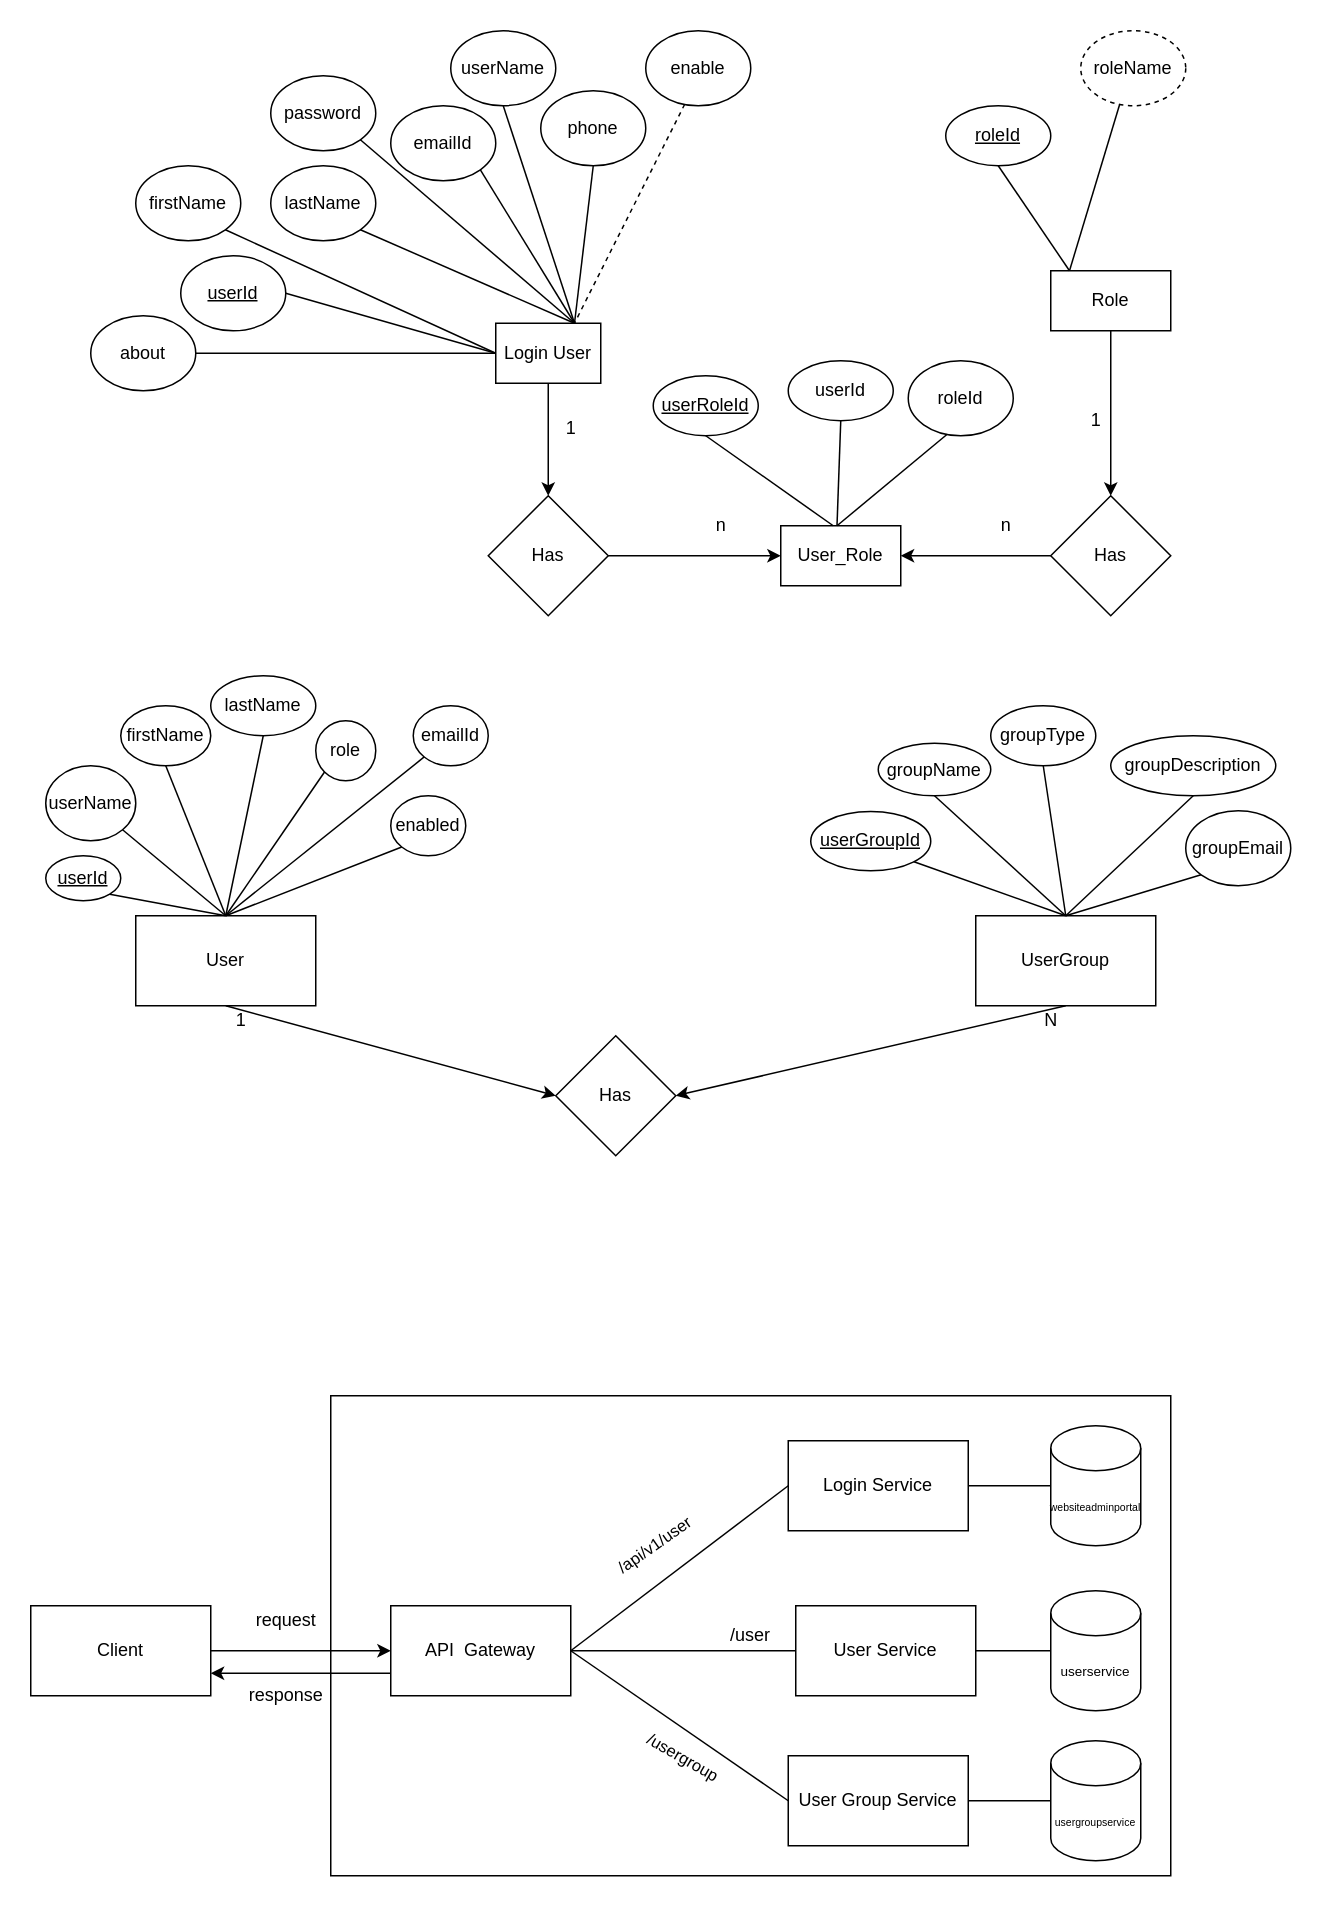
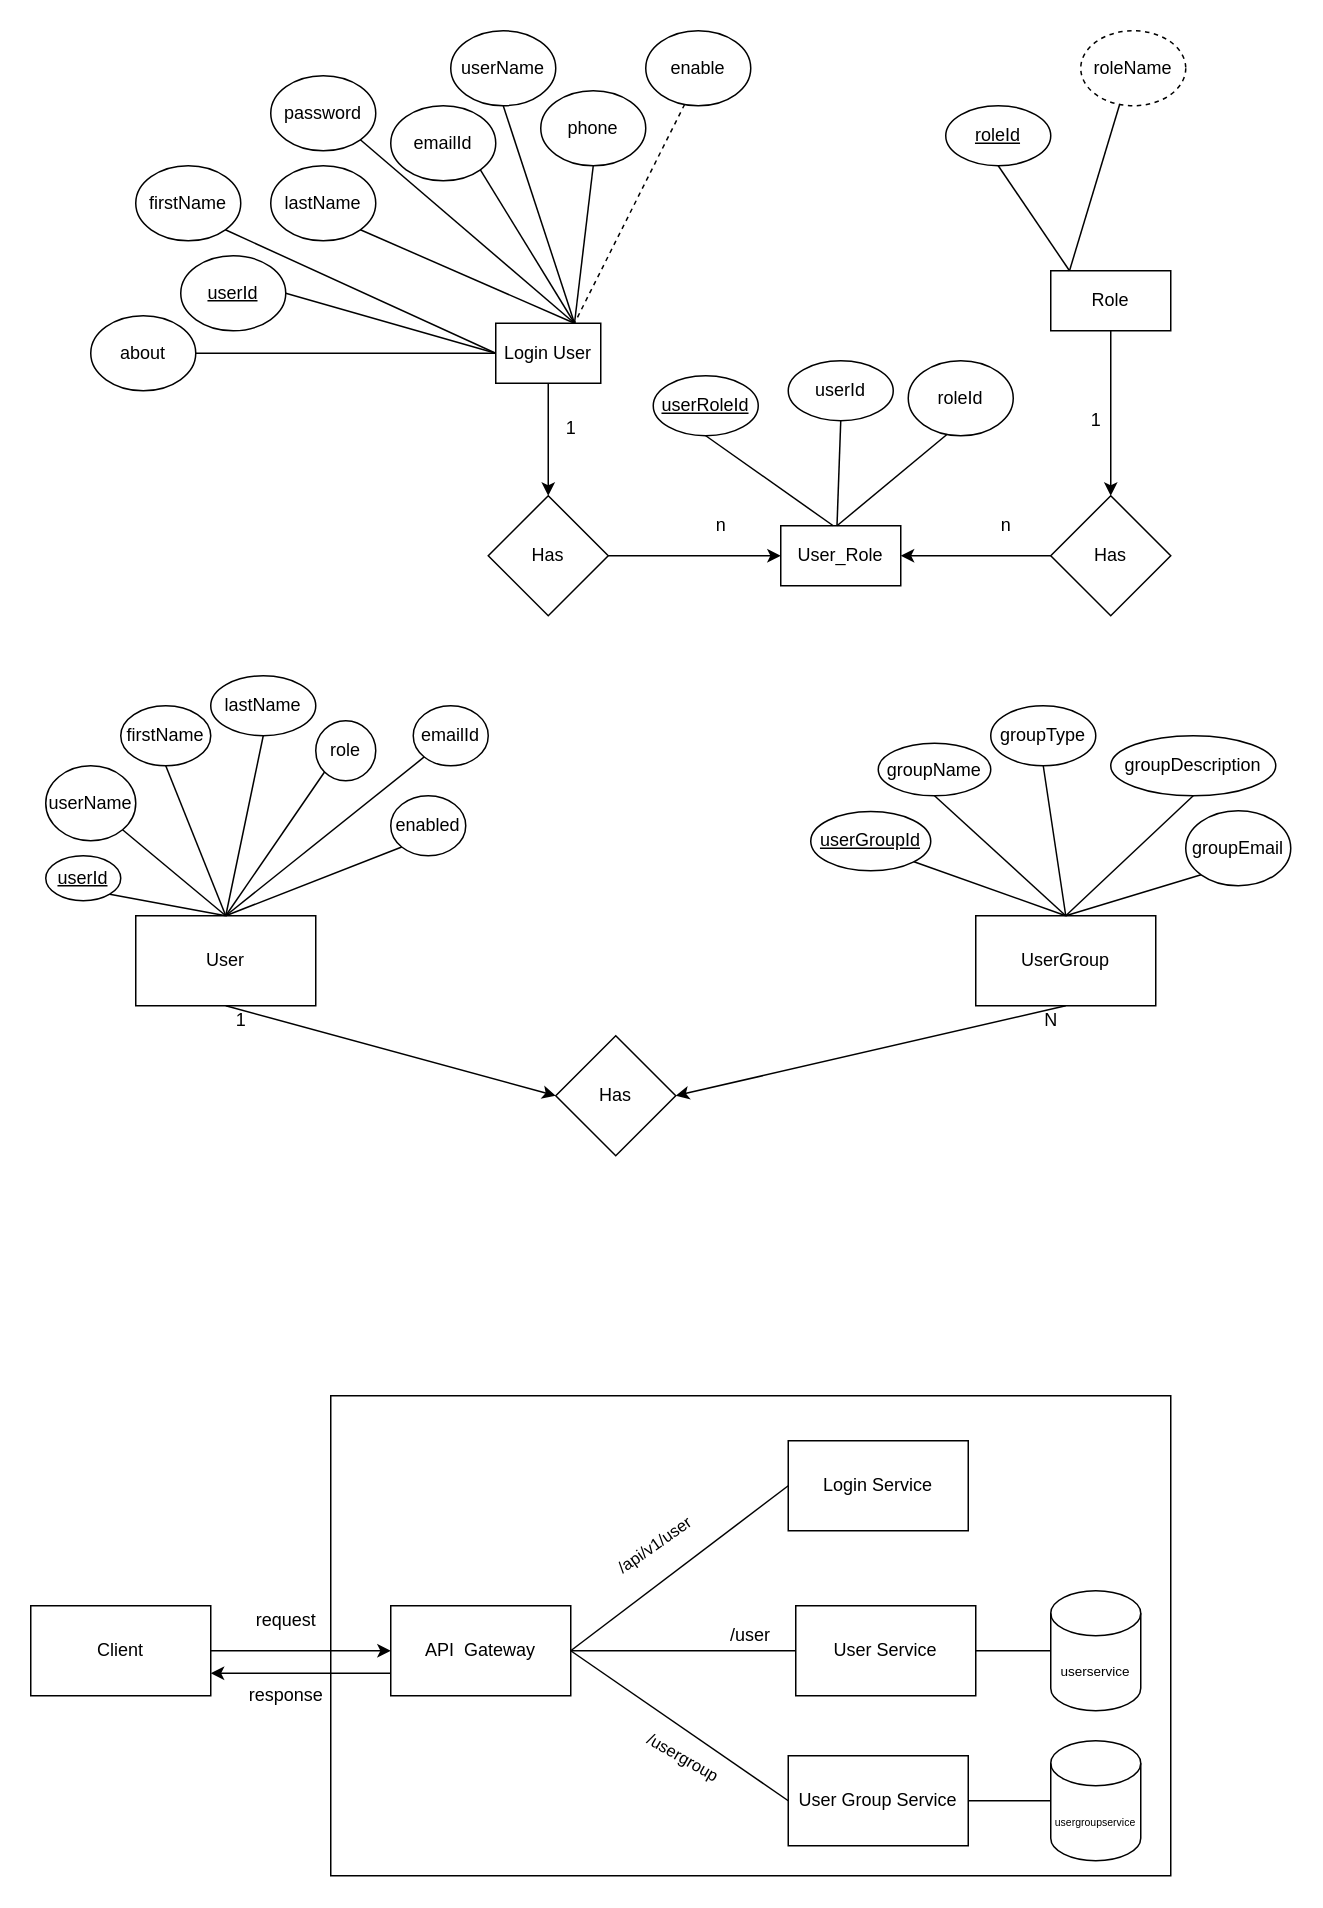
- <mxCell id="90" value="" style="endArrow=none;html=1;entryX=1;entryY=0.5;entryDx=0;entryDy=0;exitX=0;exitY=0.5;exitDx=0;exitDy=0;exitPerimeter=0;" edge="1" parent="1" source="86" target="77"><mxGeometry width="50" height="50" relative="1" as="geometry"><mxPoint x="410" y="1120" as="sourcePoint" /><mxPoint x="460" y="1070" as="targetPoint" /></mxGeometry></mxCell>
- <mxCell id="86" value="&lt;font style=&quot;font-size: 7px&quot;&gt;websiteadminportal&lt;/font&gt;" style="shape=cylinder3;whiteSpace=wrap;html=1;boundedLbl=1;backgroundOutline=1;size=15;" vertex="1" parent="1"><mxGeometry x="700" y="950" width="60" height="80" as="geometry" /></mxCell>
